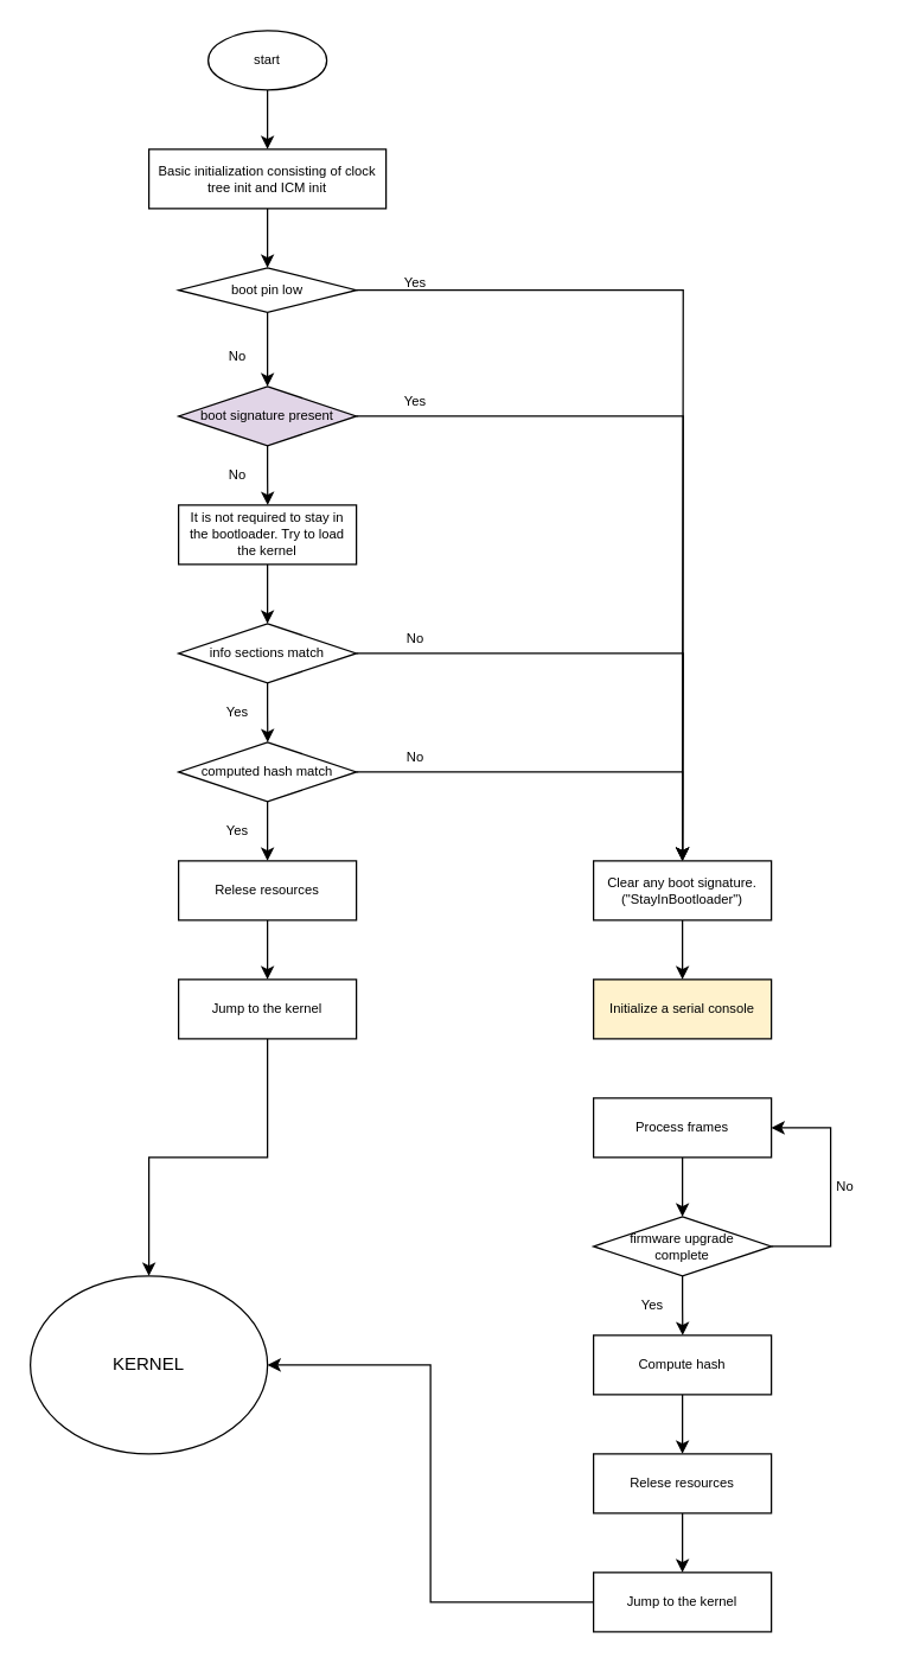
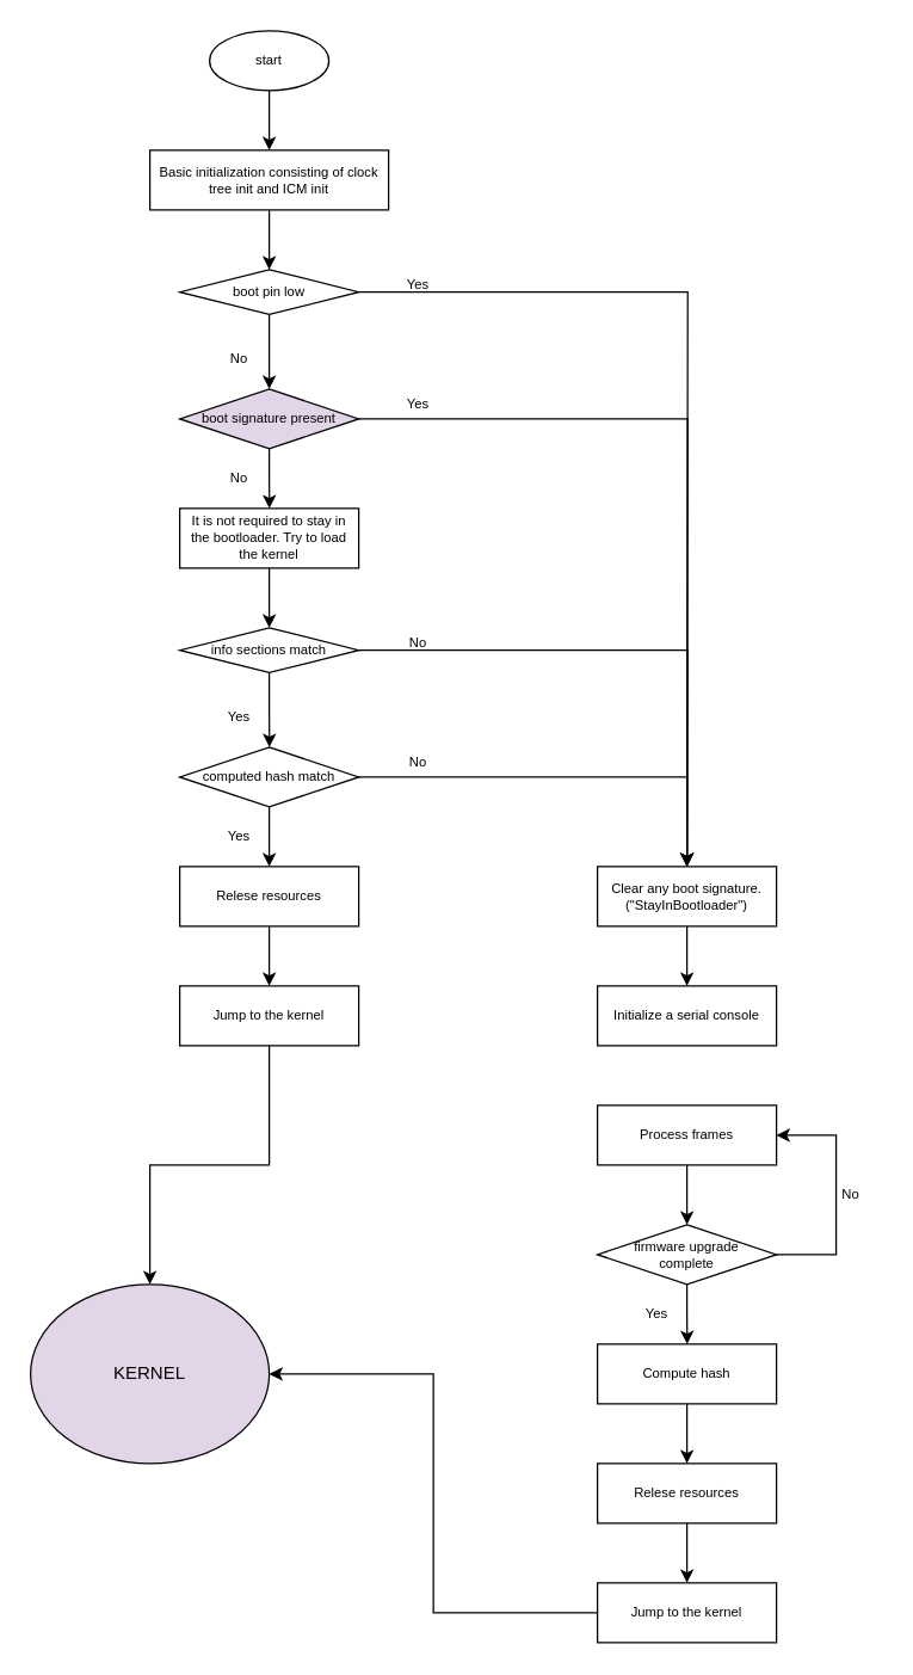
- <mxCell id="20" value="info sections match" style="rhombus;whiteSpace=wrap;html=1;fontSize=9;" vertex="1" parent="1"><mxGeometry x="120" y="420" width="120" height="40" as="geometry" /></mxCell>
+ <mxCell id="20" value="info sections match" style="rhombus;whiteSpace=wrap;html=1;fontSize=9;" vertex="1" parent="1"><mxGeometry x="120" y="420" width="120" height="30" as="geometry" /></mxCell>
- <mxCell id="32" value="Initialize a serial console" style="rounded=0;whiteSpace=wrap;html=1;fontSize=9;fillColor=#fff2cc;" vertex="1" parent="1"><mxGeometry x="400" y="660" width="120" height="40" as="geometry" /></mxCell>
+ <mxCell id="32" value="Initialize a serial console" style="rounded=0;whiteSpace=wrap;html=1;fontSize=9;" vertex="1" parent="1"><mxGeometry x="400" y="660" width="120" height="40" as="geometry" /></mxCell>
- <mxCell id="46" value="&lt;font style=&quot;font-size: 12px&quot;&gt;KERNEL&lt;/font&gt;" style="ellipse;whiteSpace=wrap;html=1;fontSize=9;" vertex="1" parent="1"><mxGeometry x="20" y="860" width="160" height="120" as="geometry" /></mxCell>
+ <mxCell id="46" value="&lt;font style=&quot;font-size: 12px&quot;&gt;KERNEL&lt;/font&gt;" style="ellipse;whiteSpace=wrap;html=1;fontSize=9;fillColor=#e1d5e7;" vertex="1" parent="1"><mxGeometry x="20" y="860" width="160" height="120" as="geometry" /></mxCell>
